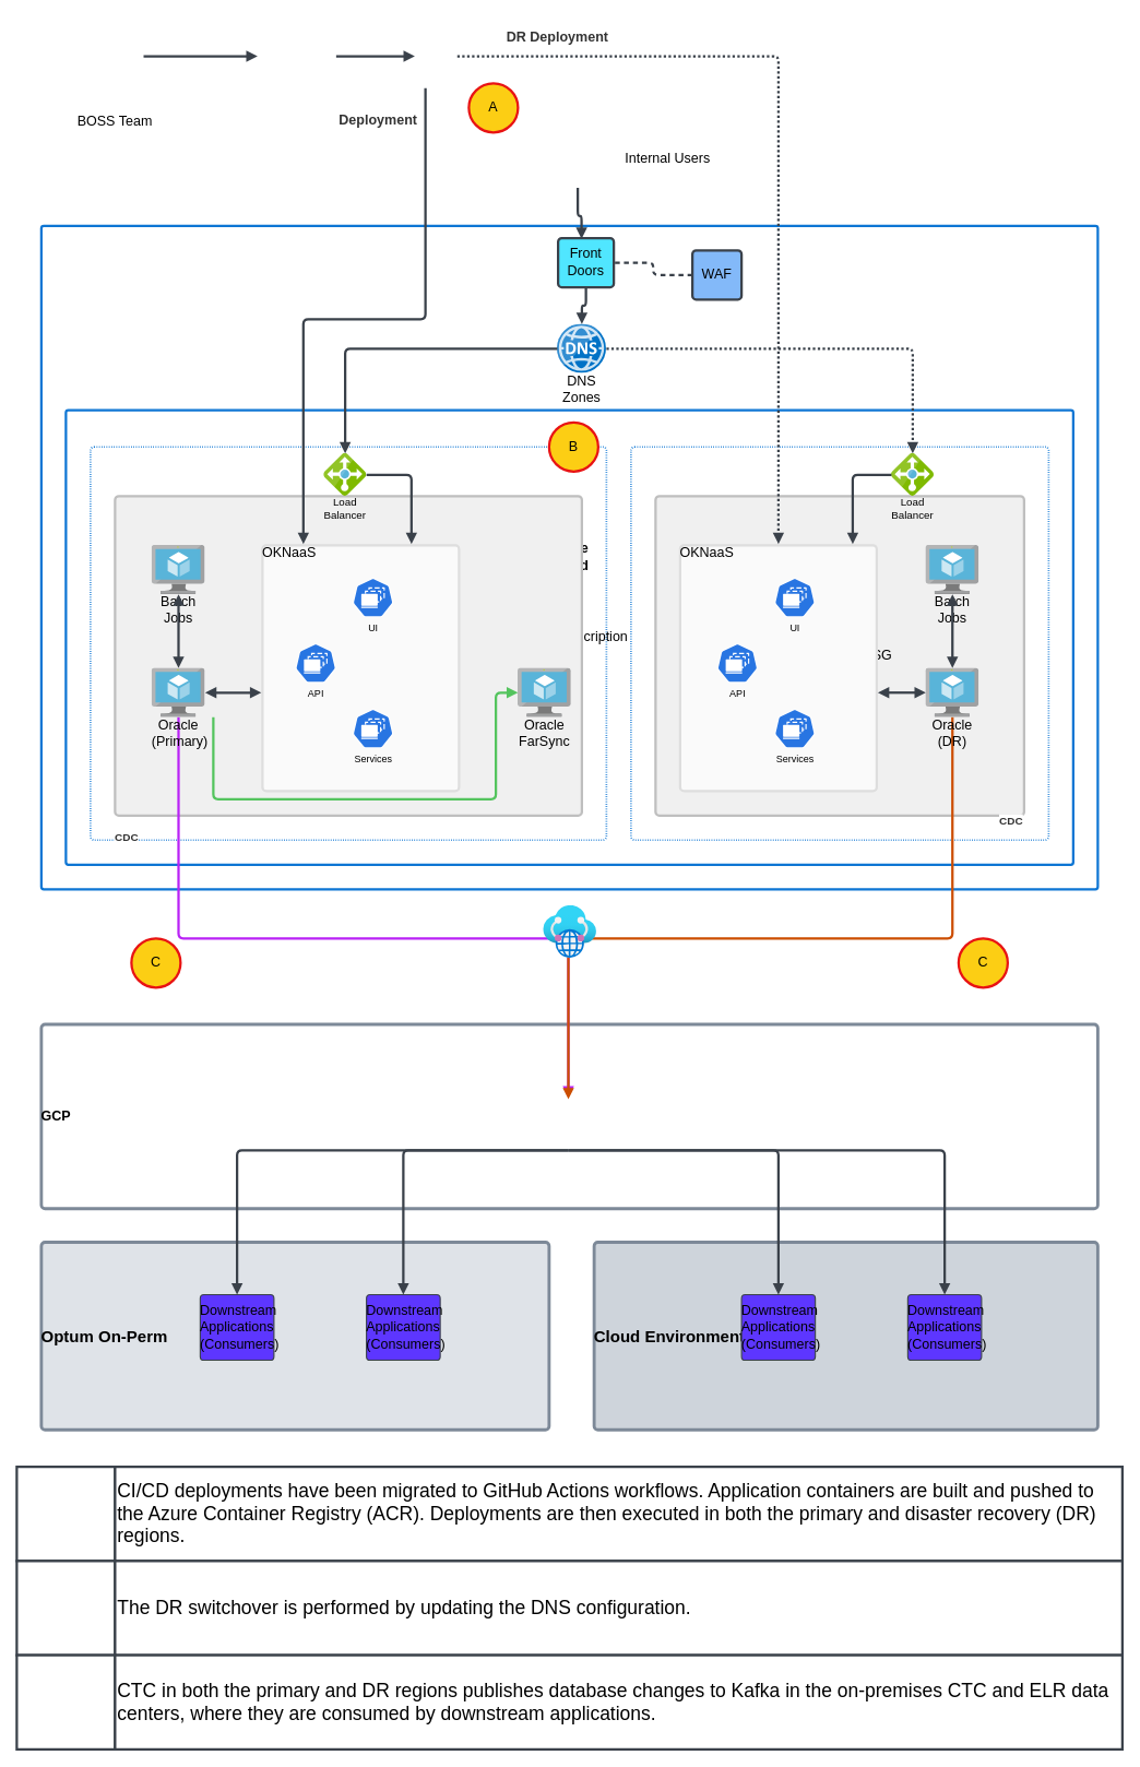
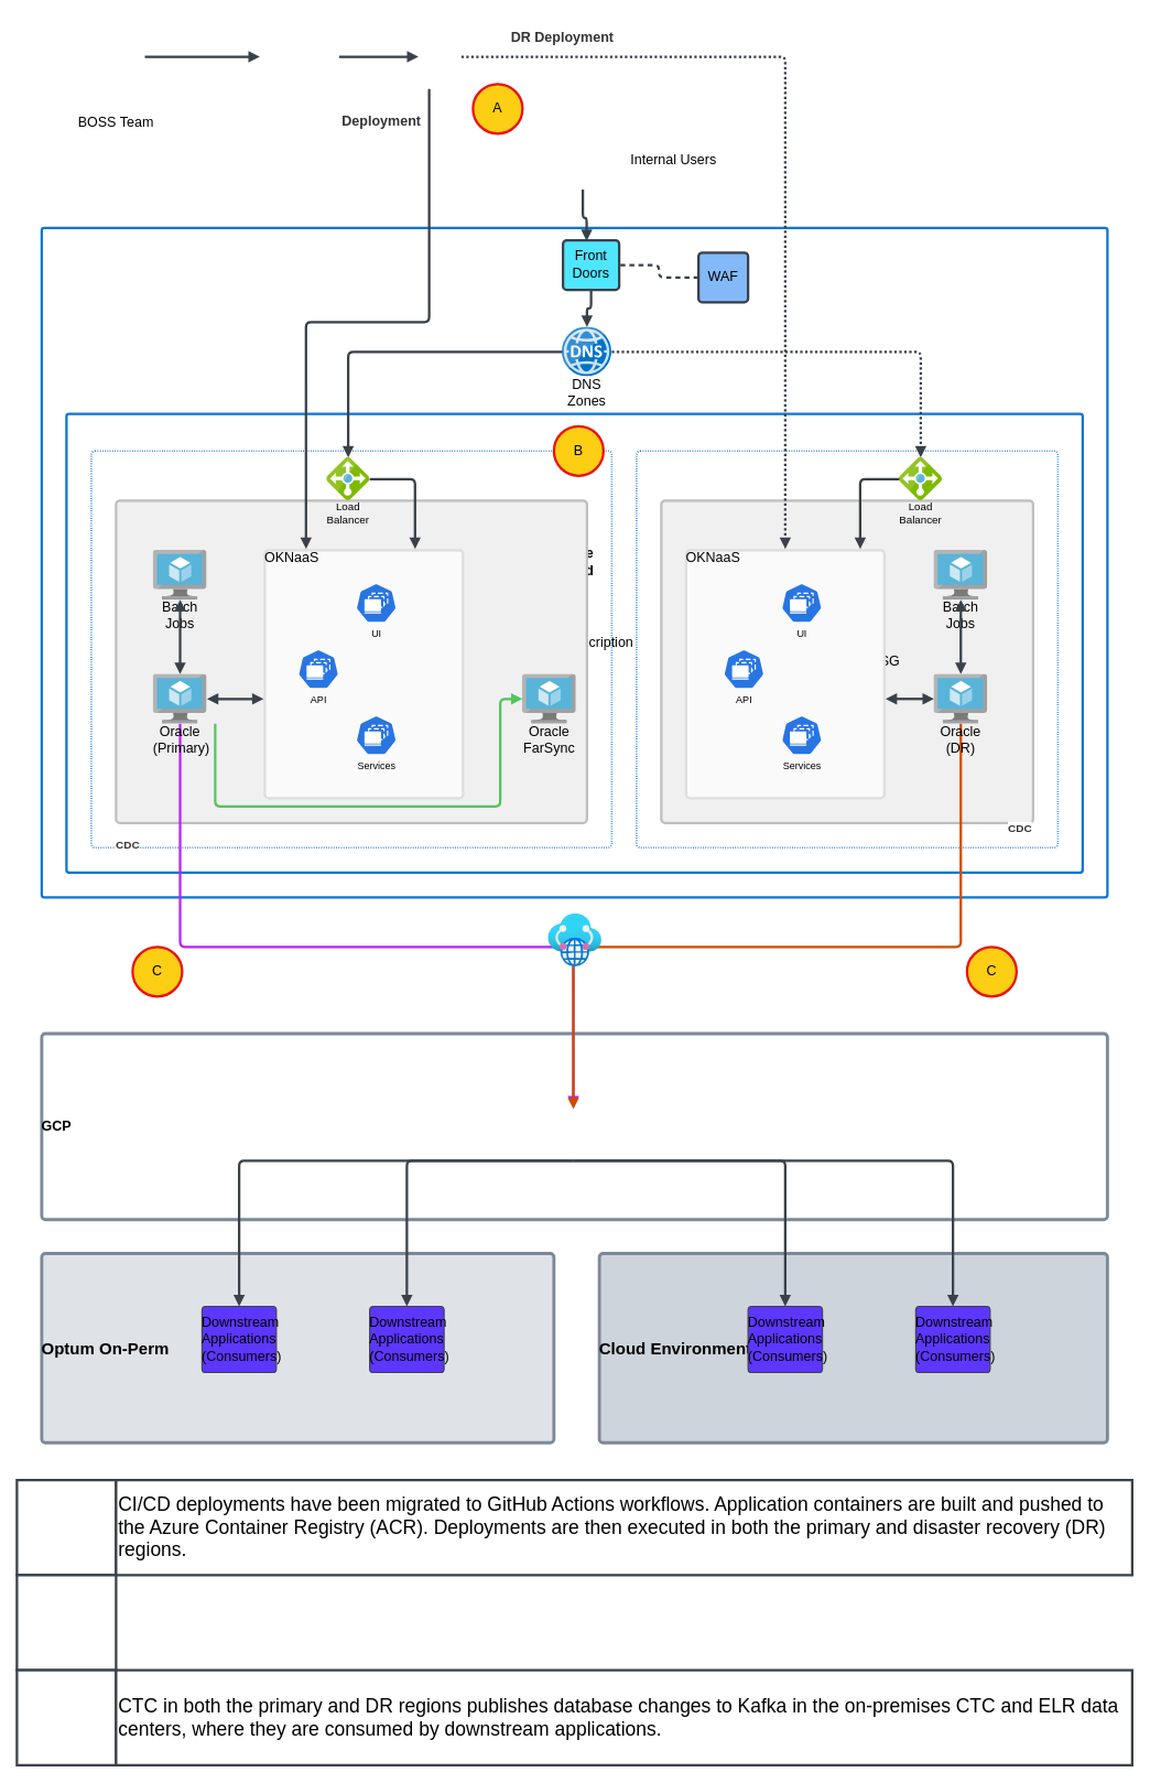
- <mxCell id="67" value="The DR switchover is performed by updating the DNS configuration." style="shape=partialRectangle;html=1;whiteSpace=wrap;connectable=0;fillColor=#ffffff;strokeOpacity=100;verticalAlign=middle;spacing=3.8;strokeColor=#3a414a;rounded=1;absoluteArcSize=1;arcSize=9;strokeWidth=3;fontSize=23.3;align=left;" vertex="1" parent="60"><mxGeometry x="120" y="115" width="1230" height="115" as="geometry" /></mxCell>
